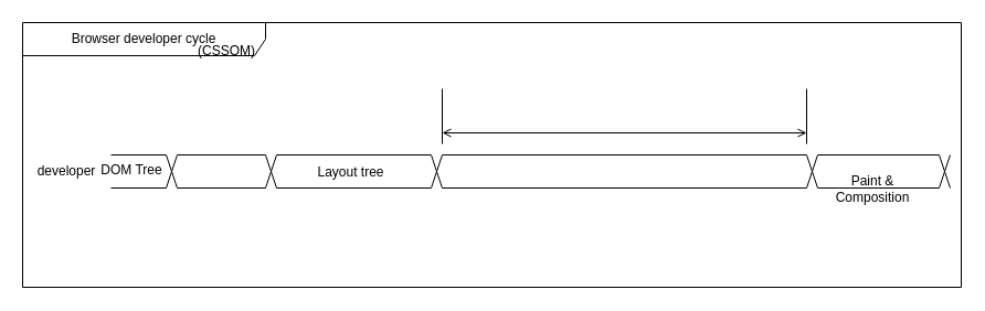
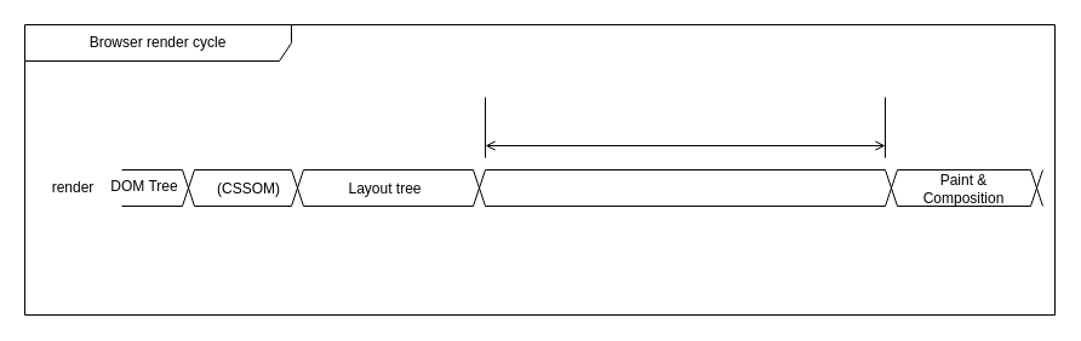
- <mxCell id="2" value="Browser developer cycle" style="shape=umlFrame;whiteSpace=wrap;html=1;pointerEvents=0;width=220;height=30;" vertex="1" parent="1"><mxGeometry x="20" y="20" width="850" height="240" as="geometry" /></mxCell>
+ <mxCell id="2" value="Browser render cycle" style="shape=umlFrame;whiteSpace=wrap;html=1;pointerEvents=0;width=220;height=30;" vertex="1" parent="1"><mxGeometry x="20" y="20" width="850" height="240" as="geometry" /></mxCell>
- <mxCell id="7" value="(CSSOM)" style="text;html=1;strokeColor=none;fillColor=none;align=center;verticalAlign=middle;whiteSpace=wrap;rounded=0;" vertex="1" parent="1"><mxGeometry x="160" y="31" width="90" height="30" as="geometry" /></mxCell>
+ <mxCell id="7" value="(CSSOM)" style="text;html=1;strokeColor=none;fillColor=none;align=center;verticalAlign=middle;whiteSpace=wrap;rounded=0;" vertex="1" parent="1"><mxGeometry x="160" y="141" width="90" height="30" as="geometry" /></mxCell>
- <mxCell id="3" value="developer" style="text;html=1;strokeColor=none;fillColor=none;align=center;verticalAlign=middle;whiteSpace=wrap;rounded=0;" vertex="1" parent="1"><mxGeometry x="30" y="140" width="60" height="30" as="geometry" /></mxCell>
+ <mxCell id="3" value="render" style="text;html=1;strokeColor=none;fillColor=none;align=center;verticalAlign=middle;whiteSpace=wrap;rounded=0;" vertex="1" parent="1"><mxGeometry x="30" y="140" width="60" height="30" as="geometry" /></mxCell>
- <mxCell id="9" value="Paint &amp;amp; Composition" style="text;html=1;strokeColor=none;fillColor=none;align=center;verticalAlign=middle;whiteSpace=wrap;rounded=0;" vertex="1" parent="1"><mxGeometry x="745" y="156" width="90" height="30" as="geometry" /></mxCell>
+ <mxCell id="9" value="Paint &amp;amp; Composition" style="text;html=1;strokeColor=none;fillColor=none;align=center;verticalAlign=middle;whiteSpace=wrap;rounded=0;" vertex="1" parent="1"><mxGeometry x="750" y="141" width="90" height="30" as="geometry" /></mxCell>
